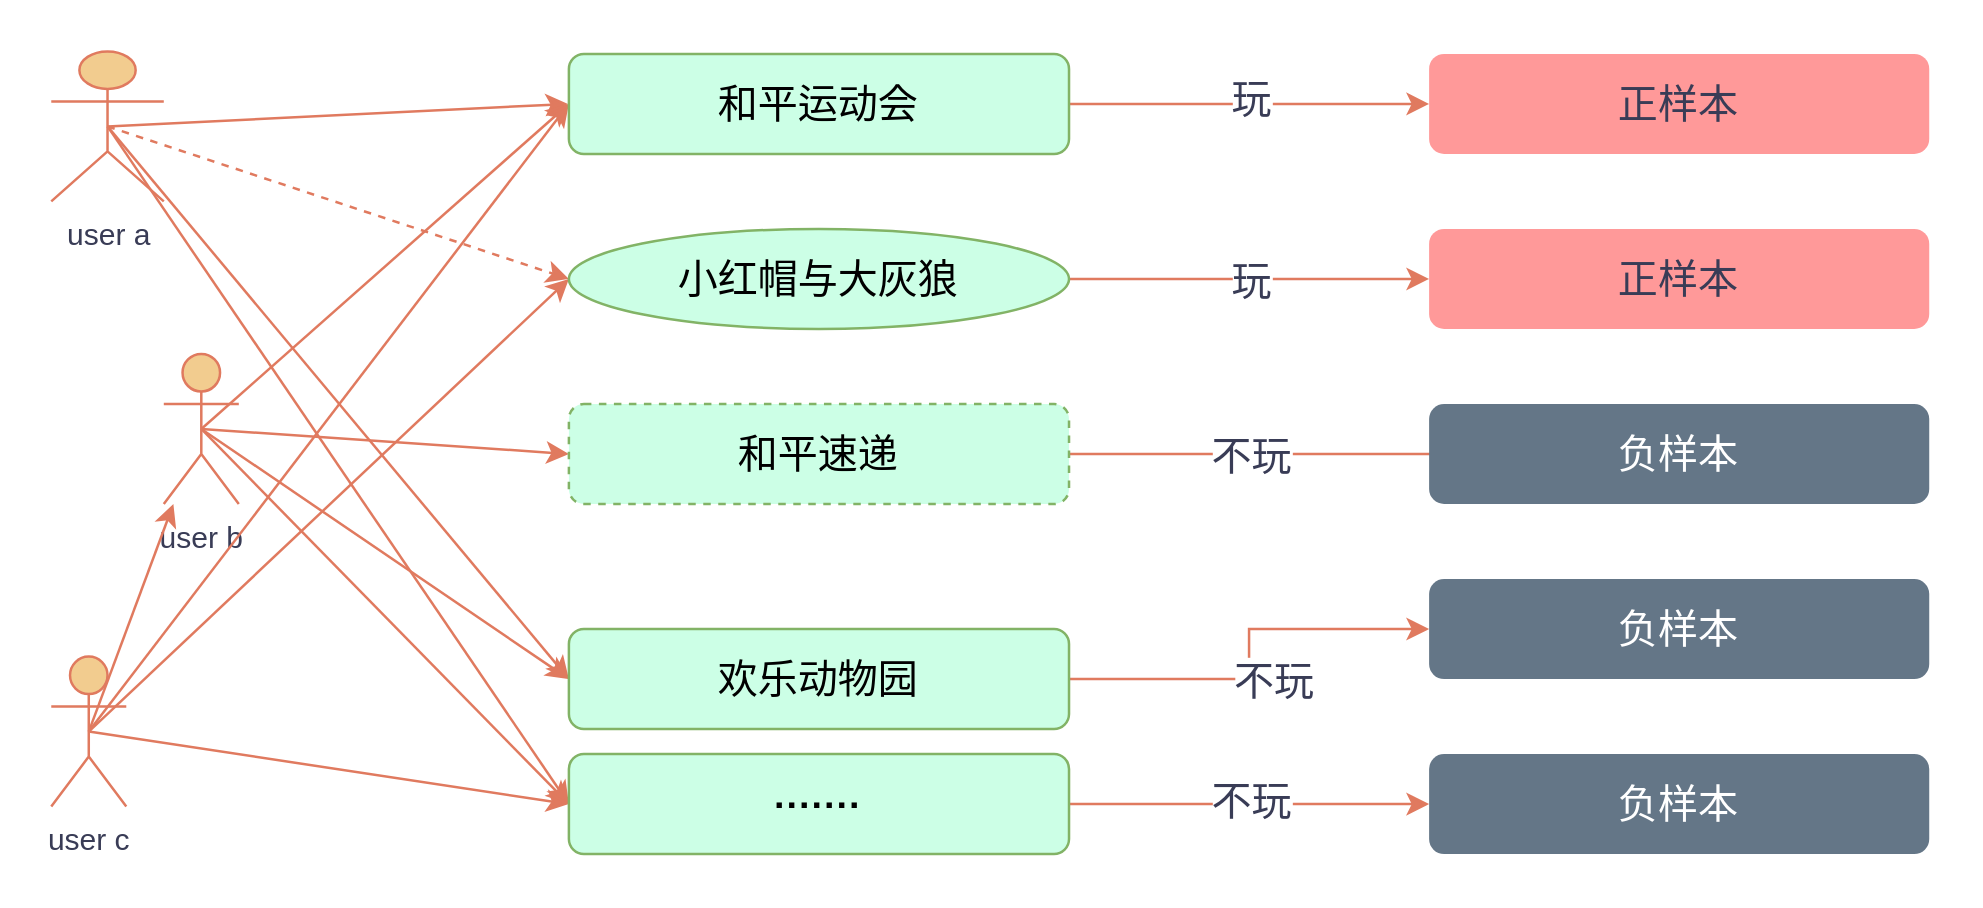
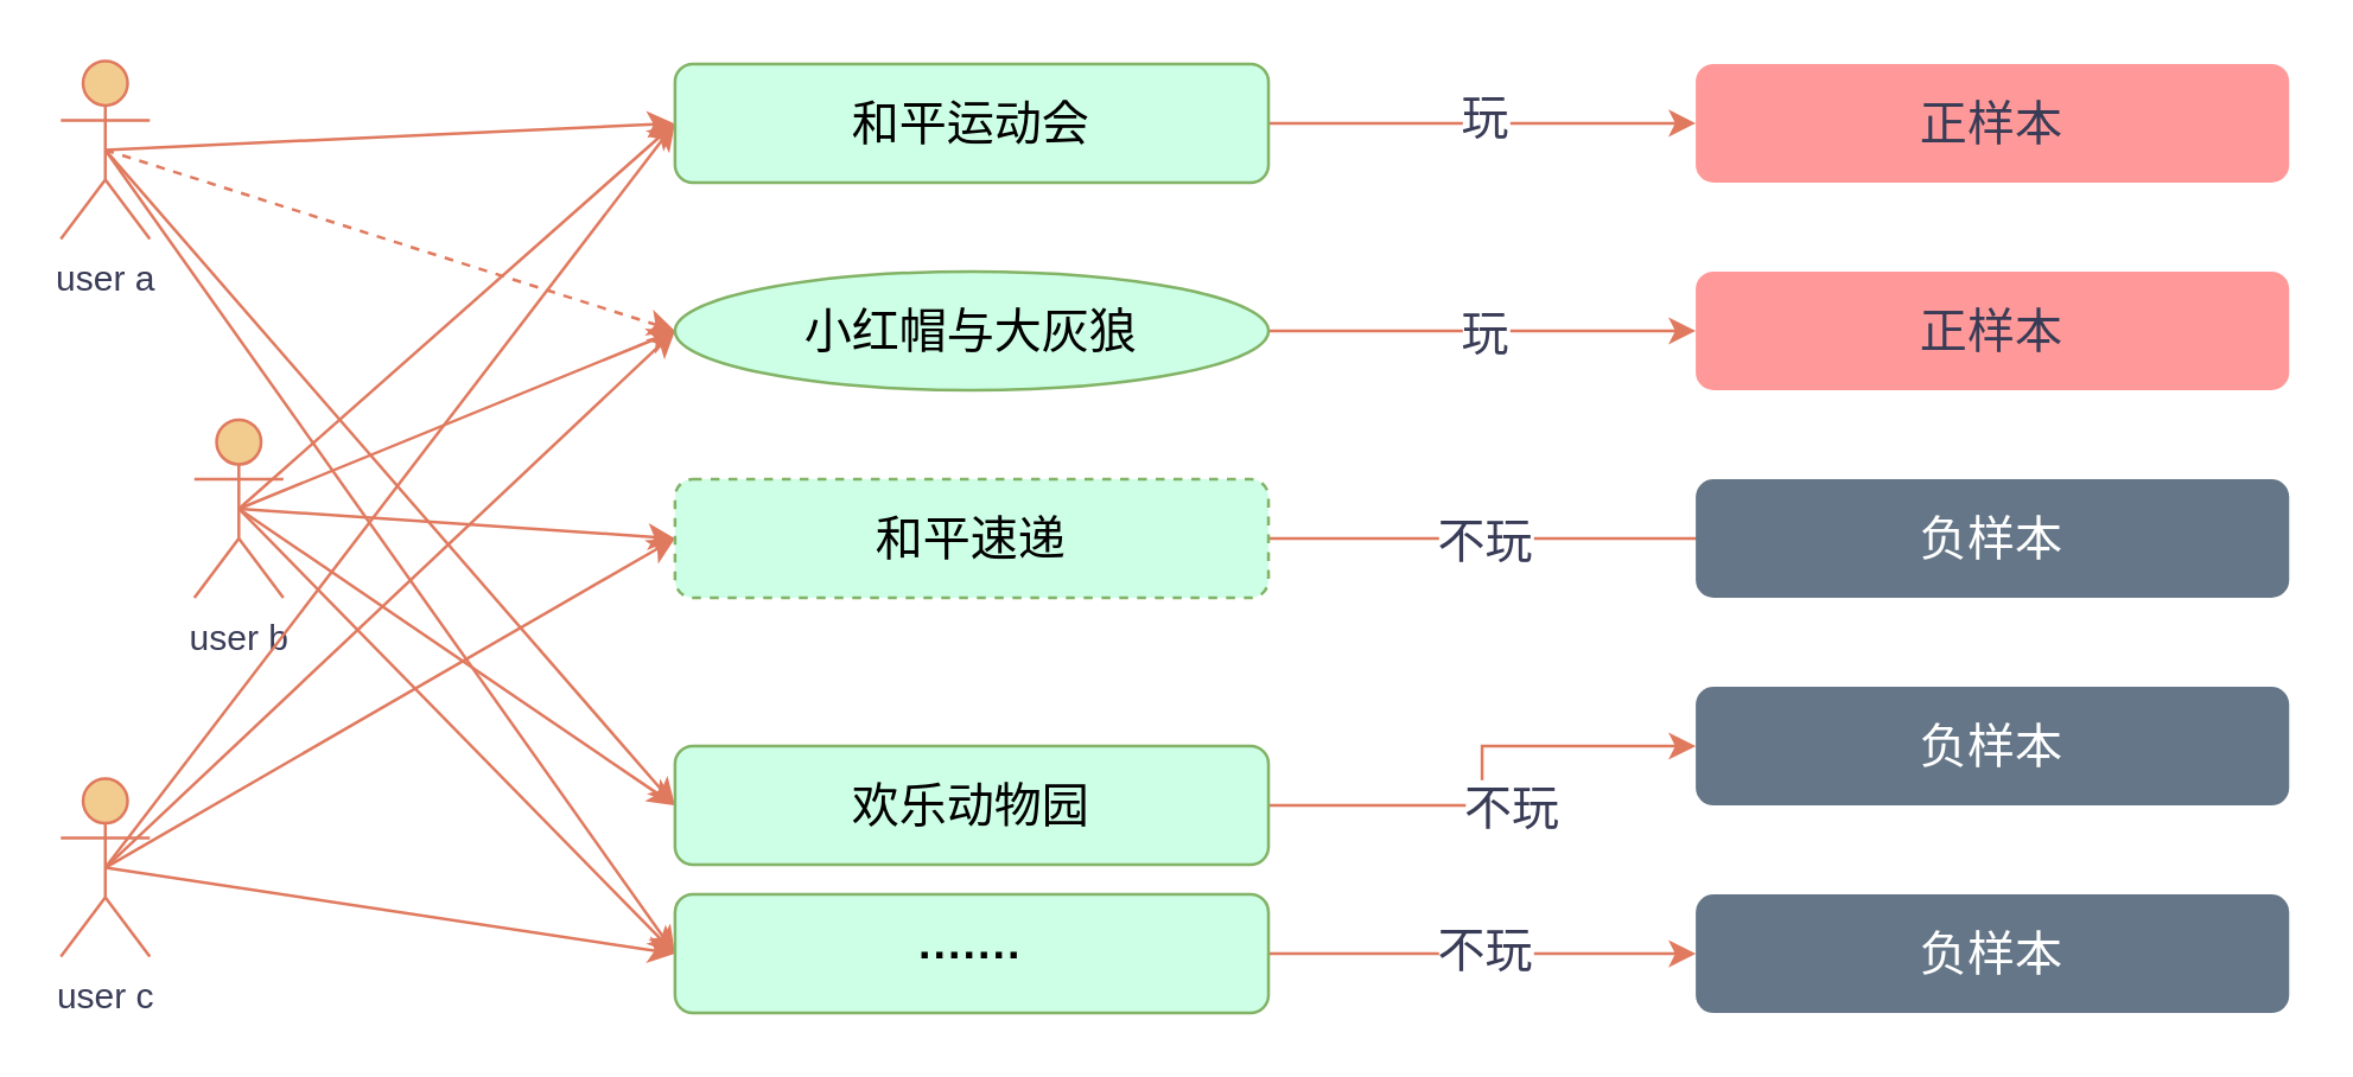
- <mxCell id="6" value="user a" style="shape=umlActor;verticalLabelPosition=bottom;verticalAlign=top;html=1;outlineConnect=0;fillColor=#F2CC8F;strokeColor=#E07A5F;fontColor=#393C56;" parent="1" vertex="1"><mxGeometry x="20" y="20" width="45" height="60" as="geometry" /></mxCell>
+ <mxCell id="6" value="user a" style="shape=umlActor;verticalLabelPosition=bottom;verticalAlign=top;html=1;outlineConnect=0;fillColor=#F2CC8F;strokeColor=#E07A5F;fontColor=#393C56;" parent="1" vertex="1"><mxGeometry x="20" y="20" width="30" height="60" as="geometry" /></mxCell>
+ <mxCell id="8" style="edgeStyle=none;rounded=0;orthogonalLoop=1;jettySize=auto;html=1;exitX=0.5;exitY=0.5;exitDx=0;exitDy=0;exitPerimeter=0;entryX=0;entryY=0.5;entryDx=0;entryDy=0;labelBackgroundColor=#F4F1DE;strokeColor=#E07A5F;fontColor=#393C56;" edge="1" parent="1" source="12" target="23"><mxGeometry relative="1" as="geometry" /></mxCell>
- <mxCell id="15" style="edgeStyle=none;rounded=0;orthogonalLoop=1;jettySize=auto;html=1;exitX=0.5;exitY=0.5;exitDx=0;exitDy=0;exitPerimeter=0;labelBackgroundColor=#F4F1DE;strokeColor=#E07A5F;fontColor=#393C56;" edge="1" parent="1" source="17" target="12"><mxGeometry relative="1" as="geometry" /></mxCell>
+ <mxCell id="15" style="edgeStyle=none;rounded=0;orthogonalLoop=1;jettySize=auto;html=1;exitX=0.5;exitY=0.5;exitDx=0;exitDy=0;exitPerimeter=0;entryX=0;entryY=0.5;entryDx=0;entryDy=0;labelBackgroundColor=#F4F1DE;strokeColor=#E07A5F;fontColor=#393C56;" edge="1" parent="1" source="17" target="26"><mxGeometry relative="1" as="geometry" /></mxCell>
